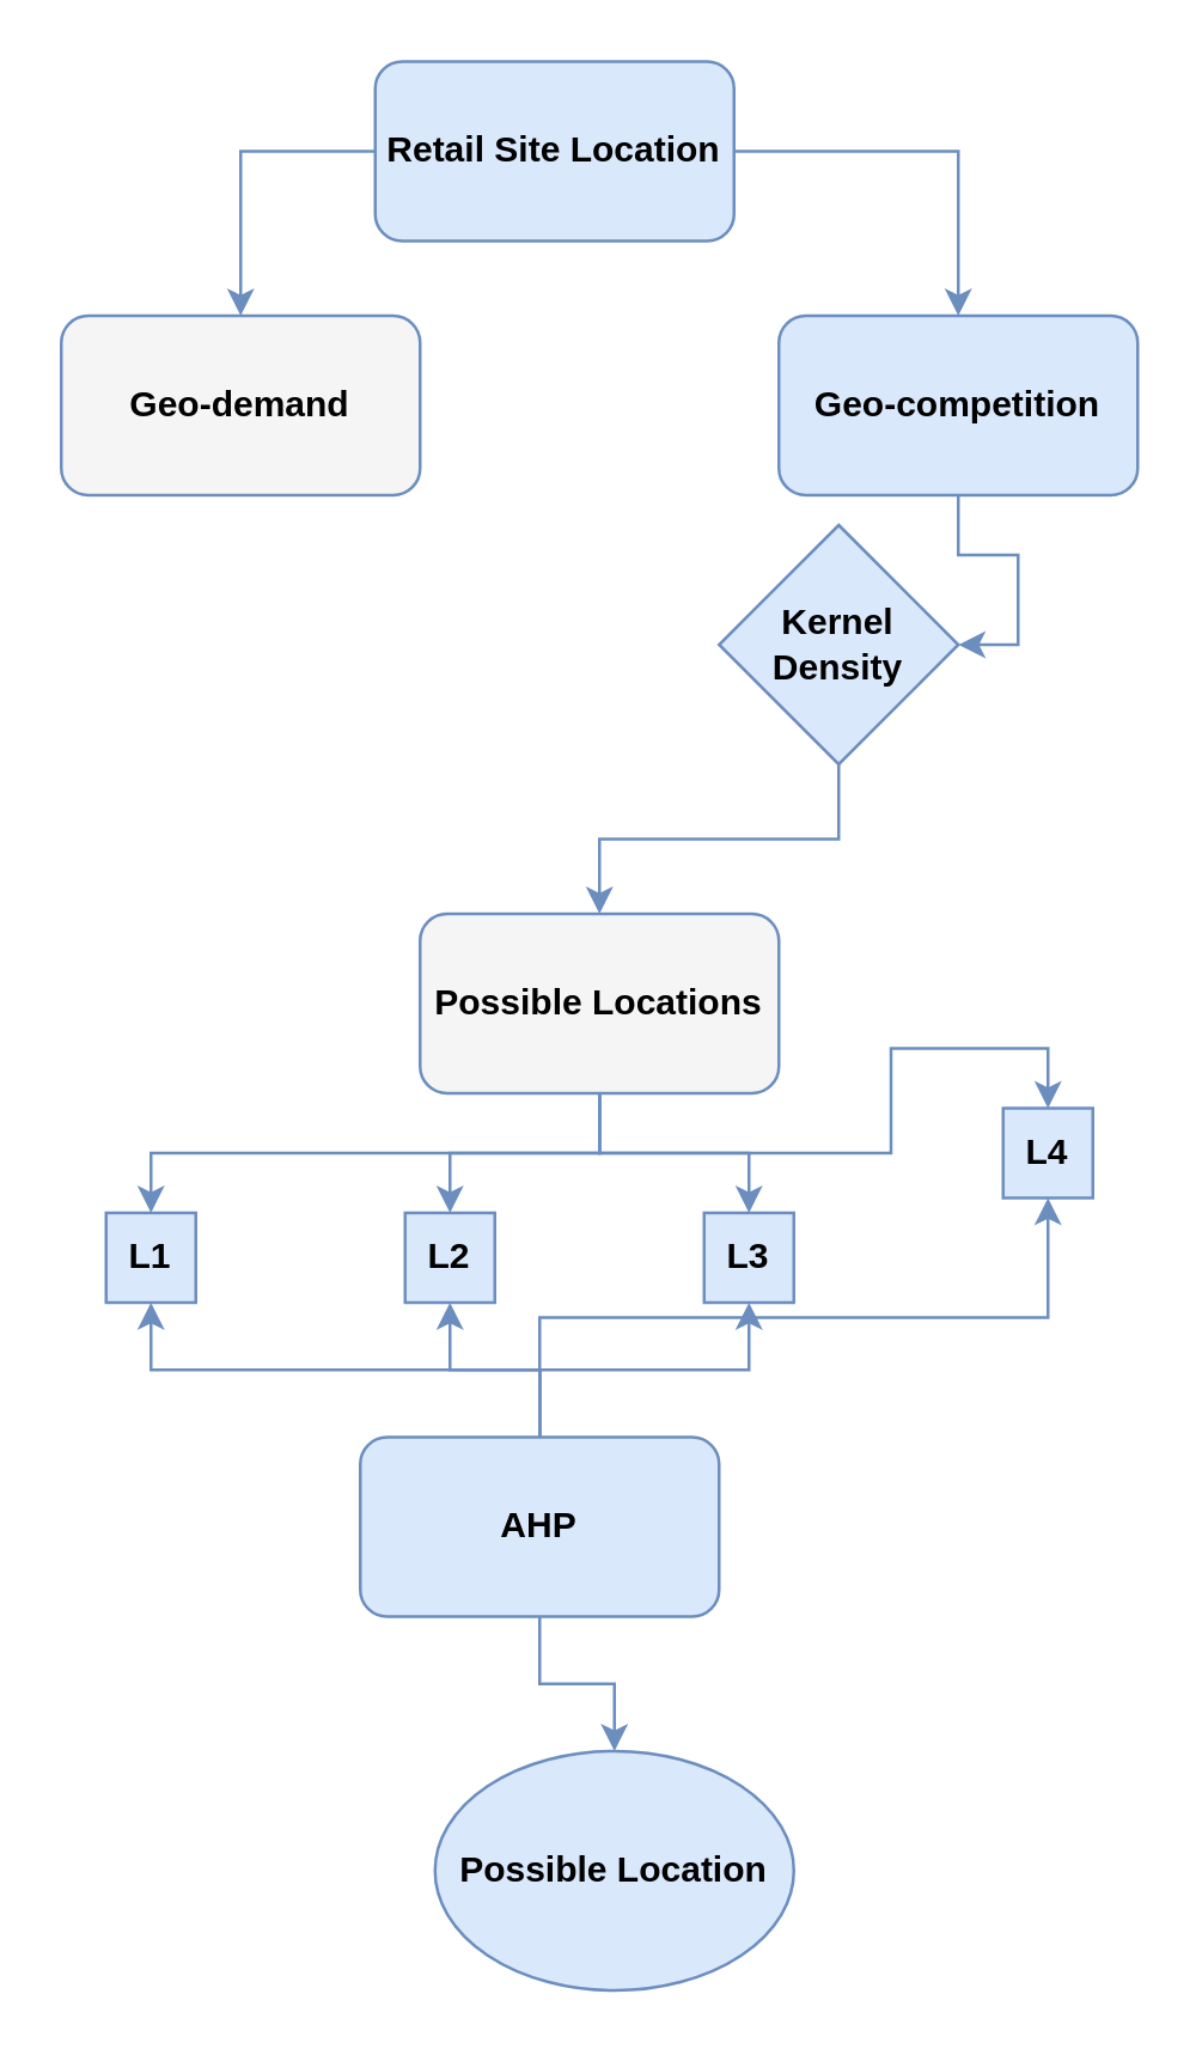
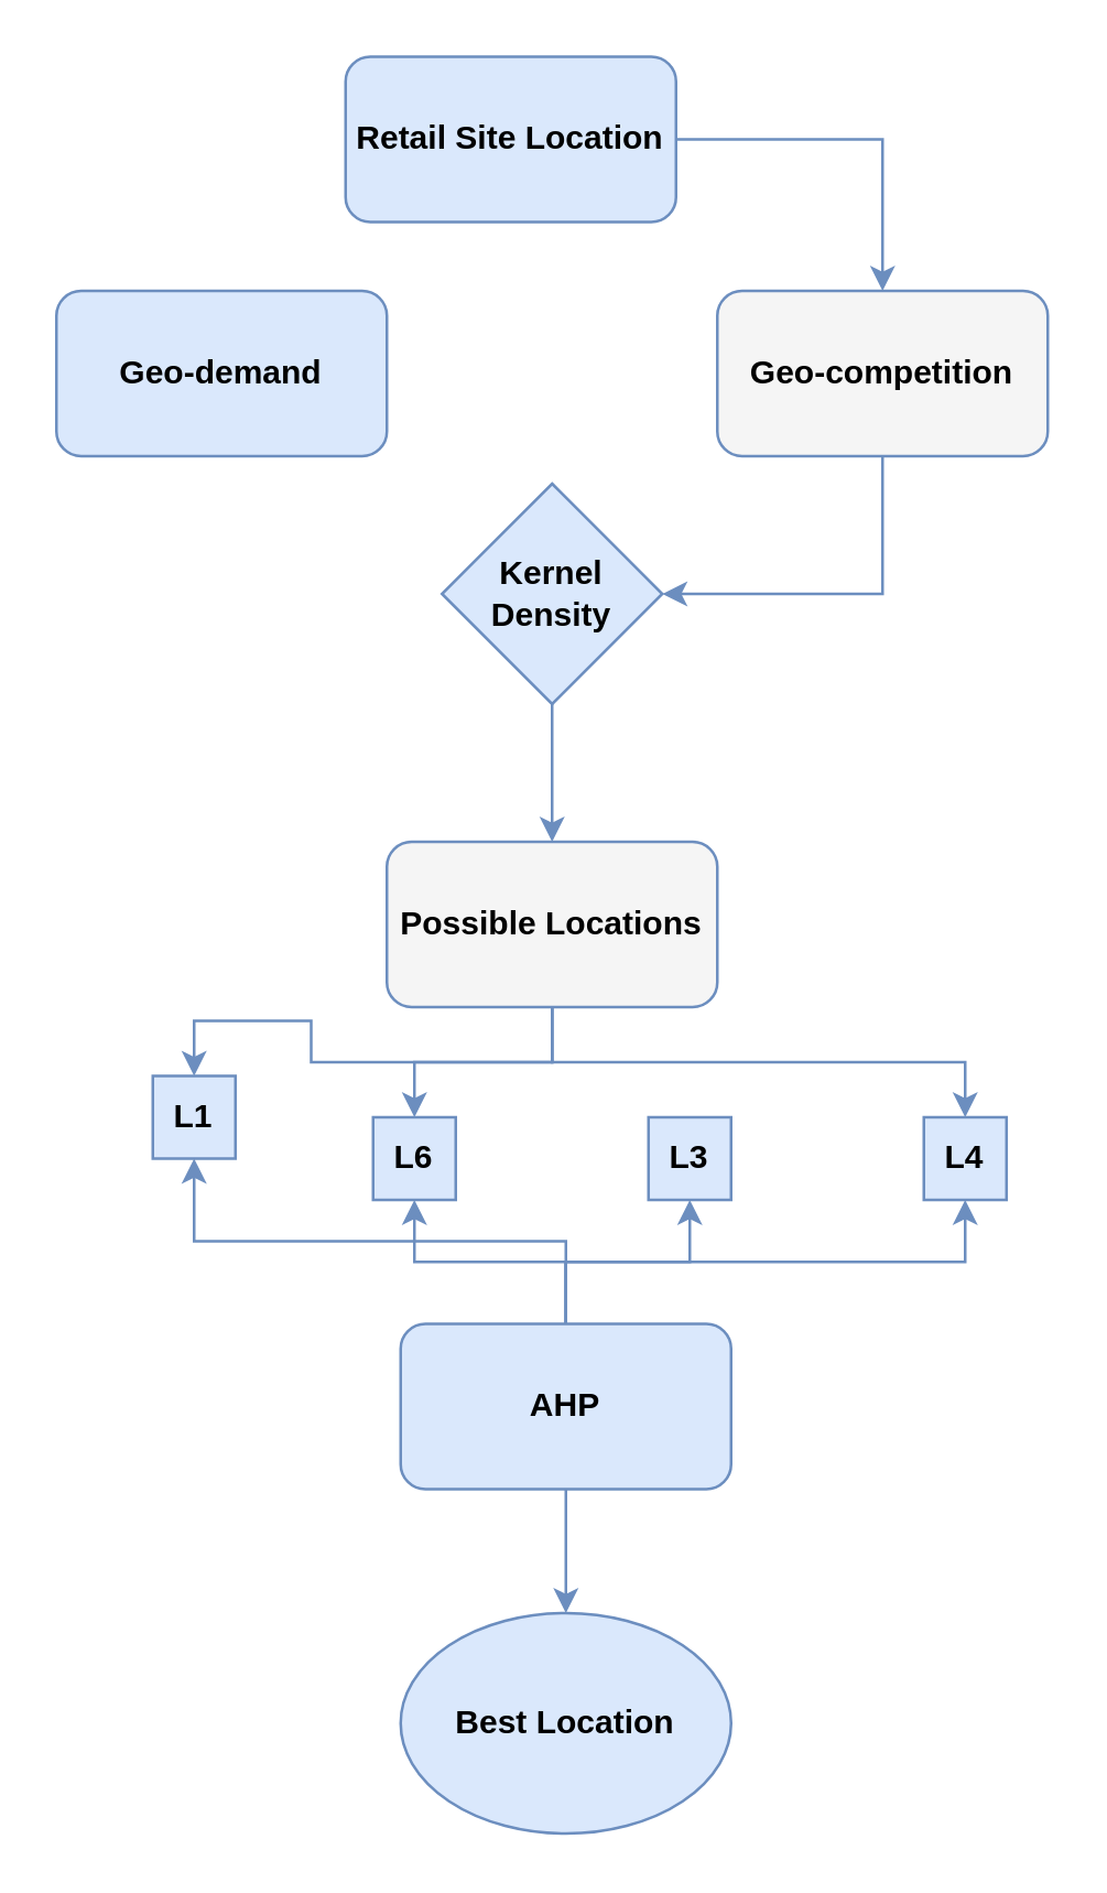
- <mxCell id="2" style="edgeStyle=orthogonalEdgeStyle;rounded=0;orthogonalLoop=1;jettySize=auto;html=1;entryX=0.5;entryY=0;entryDx=0;entryDy=0;exitX=0;exitY=0.5;exitDx=0;exitDy=0;fontStyle=1;fillColor=#dae8fc;strokeColor=#6c8ebf;" parent="1" source="4" target="5" edge="1"><mxGeometry relative="1" as="geometry" /></mxCell>
- <mxCell id="5" value="Geo-demand" style="rounded=1;whiteSpace=wrap;html=1;fontStyle=1;fillColor=#f5f5f5;strokeColor=#6c8ebf;fontColor=#000000;" parent="1" vertex="1"><mxGeometry x="20" y="105" width="120" height="60" as="geometry" /></mxCell>
+ <mxCell id="5" value="Geo-demand" style="rounded=1;whiteSpace=wrap;html=1;fontStyle=1;fillColor=#dae8fc;strokeColor=#6c8ebf;fontColor=#000000;" parent="1" vertex="1"><mxGeometry x="20" y="105" width="120" height="60" as="geometry" /></mxCell>
- <mxCell id="7" value="Geo-competition" style="rounded=1;whiteSpace=wrap;html=1;fontStyle=1;fillColor=#dae8fc;strokeColor=#6c8ebf;fontColor=#000000;" parent="1" vertex="1"><mxGeometry x="260" y="105" width="120" height="60" as="geometry" /></mxCell>
+ <mxCell id="7" value="Geo-competition" style="rounded=1;whiteSpace=wrap;html=1;fontStyle=1;fillColor=#f5f5f5;strokeColor=#6c8ebf;fontColor=#000000;" parent="1" vertex="1"><mxGeometry x="260" y="105" width="120" height="60" as="geometry" /></mxCell>
- <mxCell id="9" value="Kernel Density" style="rhombus;whiteSpace=wrap;html=1;fontStyle=1;fillColor=#dae8fc;strokeColor=#6c8ebf;fontColor=#000000;" parent="1" vertex="1"><mxGeometry x="240" y="175" width="80" height="80" as="geometry" /></mxCell>
+ <mxCell id="9" value="Kernel Density" style="rhombus;whiteSpace=wrap;html=1;fontStyle=1;fillColor=#dae8fc;strokeColor=#6c8ebf;fontColor=#000000;" parent="1" vertex="1"><mxGeometry x="160" y="175" width="80" height="80" as="geometry" /></mxCell>
- <mxCell id="18" value="L4" style="text;html=1;strokeColor=#6c8ebf;fillColor=#dae8fc;align=center;verticalAlign=middle;whiteSpace=wrap;rounded=0;fontStyle=1;fontColor=#000000;" parent="1" vertex="1"><mxGeometry x="335" y="370" width="30" height="30" as="geometry" /></mxCell>
+ <mxCell id="18" value="L4" style="text;html=1;strokeColor=#6c8ebf;fillColor=#dae8fc;align=center;verticalAlign=middle;whiteSpace=wrap;rounded=0;fontStyle=1;fontColor=#000000;" parent="1" vertex="1"><mxGeometry x="335" y="405" width="30" height="30" as="geometry" /></mxCell>
- <mxCell id="12" style="edgeStyle=orthogonalEdgeStyle;rounded=0;orthogonalLoop=1;jettySize=auto;html=1;fontStyle=1;fillColor=#dae8fc;strokeColor=#6c8ebf;" parent="1" source="14" target="17" edge="1"><mxGeometry relative="1" as="geometry" /></mxCell>
- <mxCell id="15" value="L1" style="text;html=1;strokeColor=#6c8ebf;fillColor=#dae8fc;align=center;verticalAlign=middle;whiteSpace=wrap;rounded=0;fontStyle=1;fontColor=#000000;" parent="1" vertex="1"><mxGeometry x="35" y="405" width="30" height="30" as="geometry" /></mxCell>
+ <mxCell id="15" value="L1" style="text;html=1;strokeColor=#6c8ebf;fillColor=#dae8fc;align=center;verticalAlign=middle;whiteSpace=wrap;rounded=0;fontStyle=1;fontColor=#000000;" parent="1" vertex="1"><mxGeometry x="55" y="390" width="30" height="30" as="geometry" /></mxCell>
- <mxCell id="16" value="L2" style="text;html=1;strokeColor=#6c8ebf;fillColor=#dae8fc;align=center;verticalAlign=middle;whiteSpace=wrap;rounded=0;fontStyle=1;fontColor=#000000;" parent="1" vertex="1"><mxGeometry x="135" y="405" width="30" height="30" as="geometry" /></mxCell>
+ <mxCell id="16" value="L6" style="text;html=1;strokeColor=#6c8ebf;fillColor=#dae8fc;align=center;verticalAlign=middle;whiteSpace=wrap;rounded=0;fontStyle=1;fontColor=#000000;" parent="1" vertex="1"><mxGeometry x="135" y="405" width="30" height="30" as="geometry" /></mxCell>
- <mxCell id="24" value="AHP" style="rounded=1;whiteSpace=wrap;html=1;fontStyle=1;fillColor=#dae8fc;strokeColor=#6c8ebf;fontColor=#000000;" parent="1" vertex="1"><mxGeometry x="120" y="480" width="120" height="60" as="geometry" /></mxCell>
+ <mxCell id="24" value="AHP" style="rounded=1;whiteSpace=wrap;html=1;fontStyle=1;fillColor=#dae8fc;strokeColor=#6c8ebf;fontColor=#000000;" parent="1" vertex="1"><mxGeometry x="145" y="480" width="120" height="60" as="geometry" /></mxCell>
- <mxCell id="25" value="Possible Location" style="ellipse;whiteSpace=wrap;html=1;fontStyle=1;fillColor=#dae8fc;strokeColor=#6c8ebf;fontColor=#000000;" parent="1" vertex="1"><mxGeometry x="145" y="585" width="120" height="80" as="geometry" /></mxCell>
+ <mxCell id="25" value="Best Location" style="ellipse;whiteSpace=wrap;html=1;fontStyle=1;fillColor=#dae8fc;strokeColor=#6c8ebf;fontColor=#000000;" parent="1" vertex="1"><mxGeometry x="145" y="585" width="120" height="80" as="geometry" /></mxCell>
